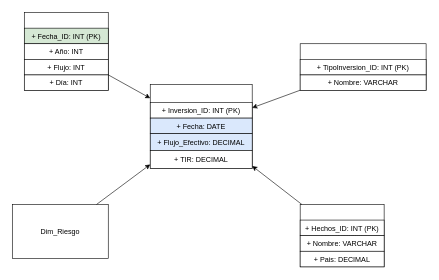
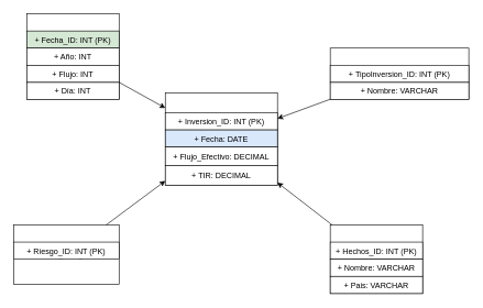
- <mxCell id="5" value="+ Flujo_Efectivo: DECIMAL" vertex="1" parent="2" style="fillColor=#dae8fc;"><mxGeometry y="82" width="170" height="28" as="geometry" /></mxCell>
+ <mxCell id="5" value="+ Flujo_Efectivo: DECIMAL" vertex="1" parent="2"><mxGeometry y="82" width="170" height="28" as="geometry" /></mxCell>
+ <mxCell id="16" value="+ Riesgo_ID: INT (PK)" vertex="1" parent="15"><mxGeometry y="26" width="160" height="26" as="geometry" /></mxCell>
- <mxCell id="20" value="+ Pais: DECIMAL" vertex="1" parent="17"><mxGeometry y="78" width="140" height="26" as="geometry" /></mxCell>
+ <mxCell id="20" value="+ Pais: VARCHAR" vertex="1" parent="17"><mxGeometry y="78" width="140" height="26" as="geometry" /></mxCell>
